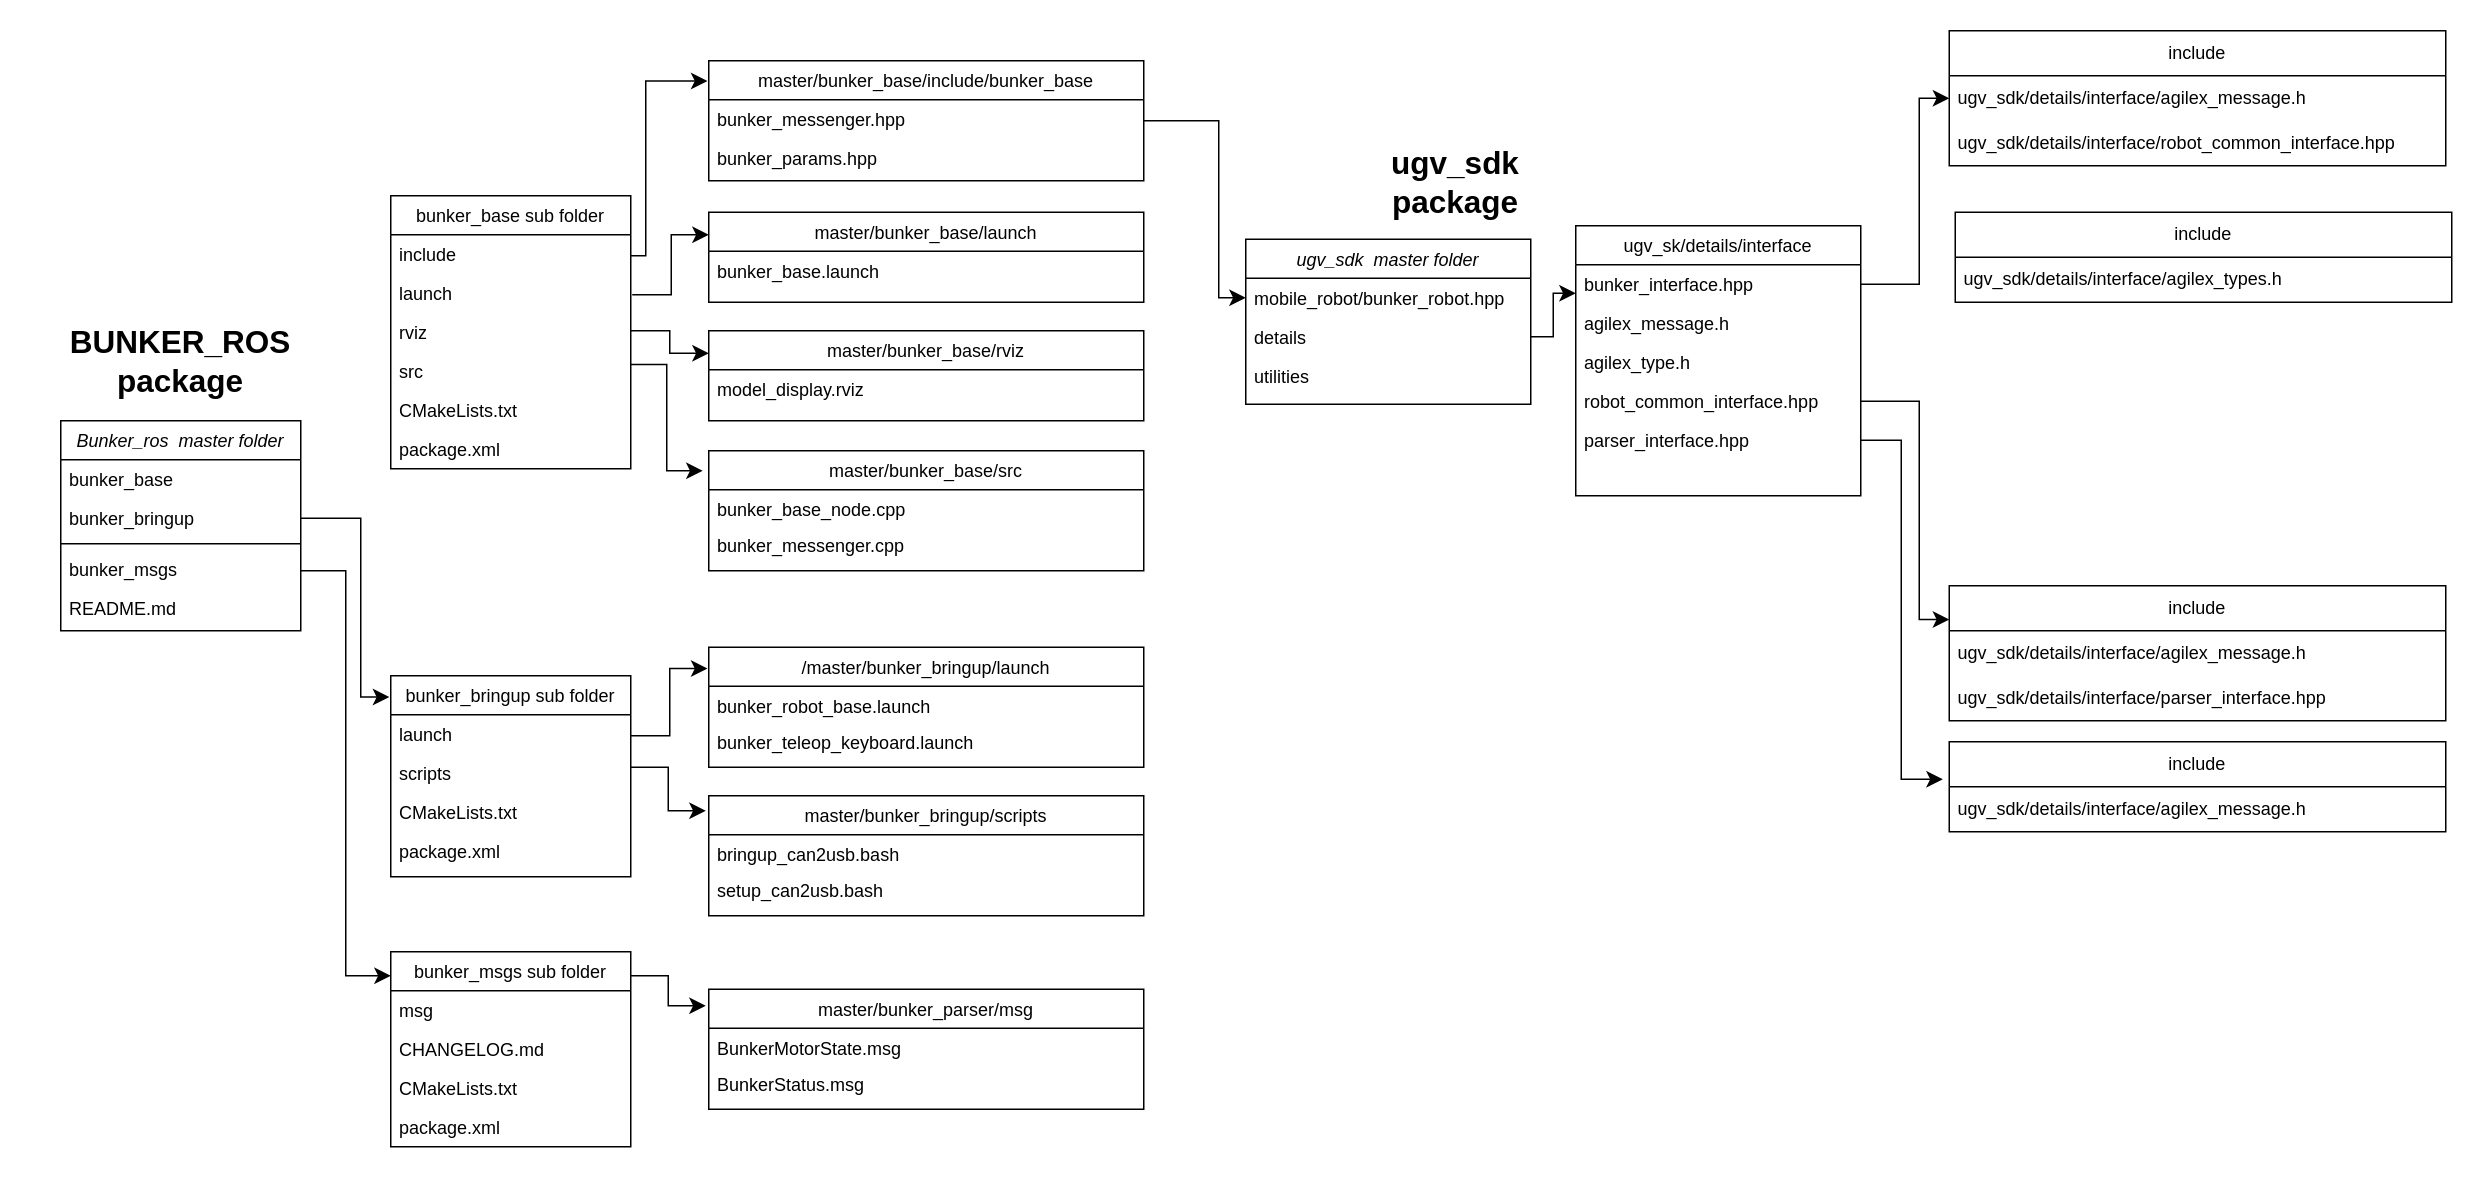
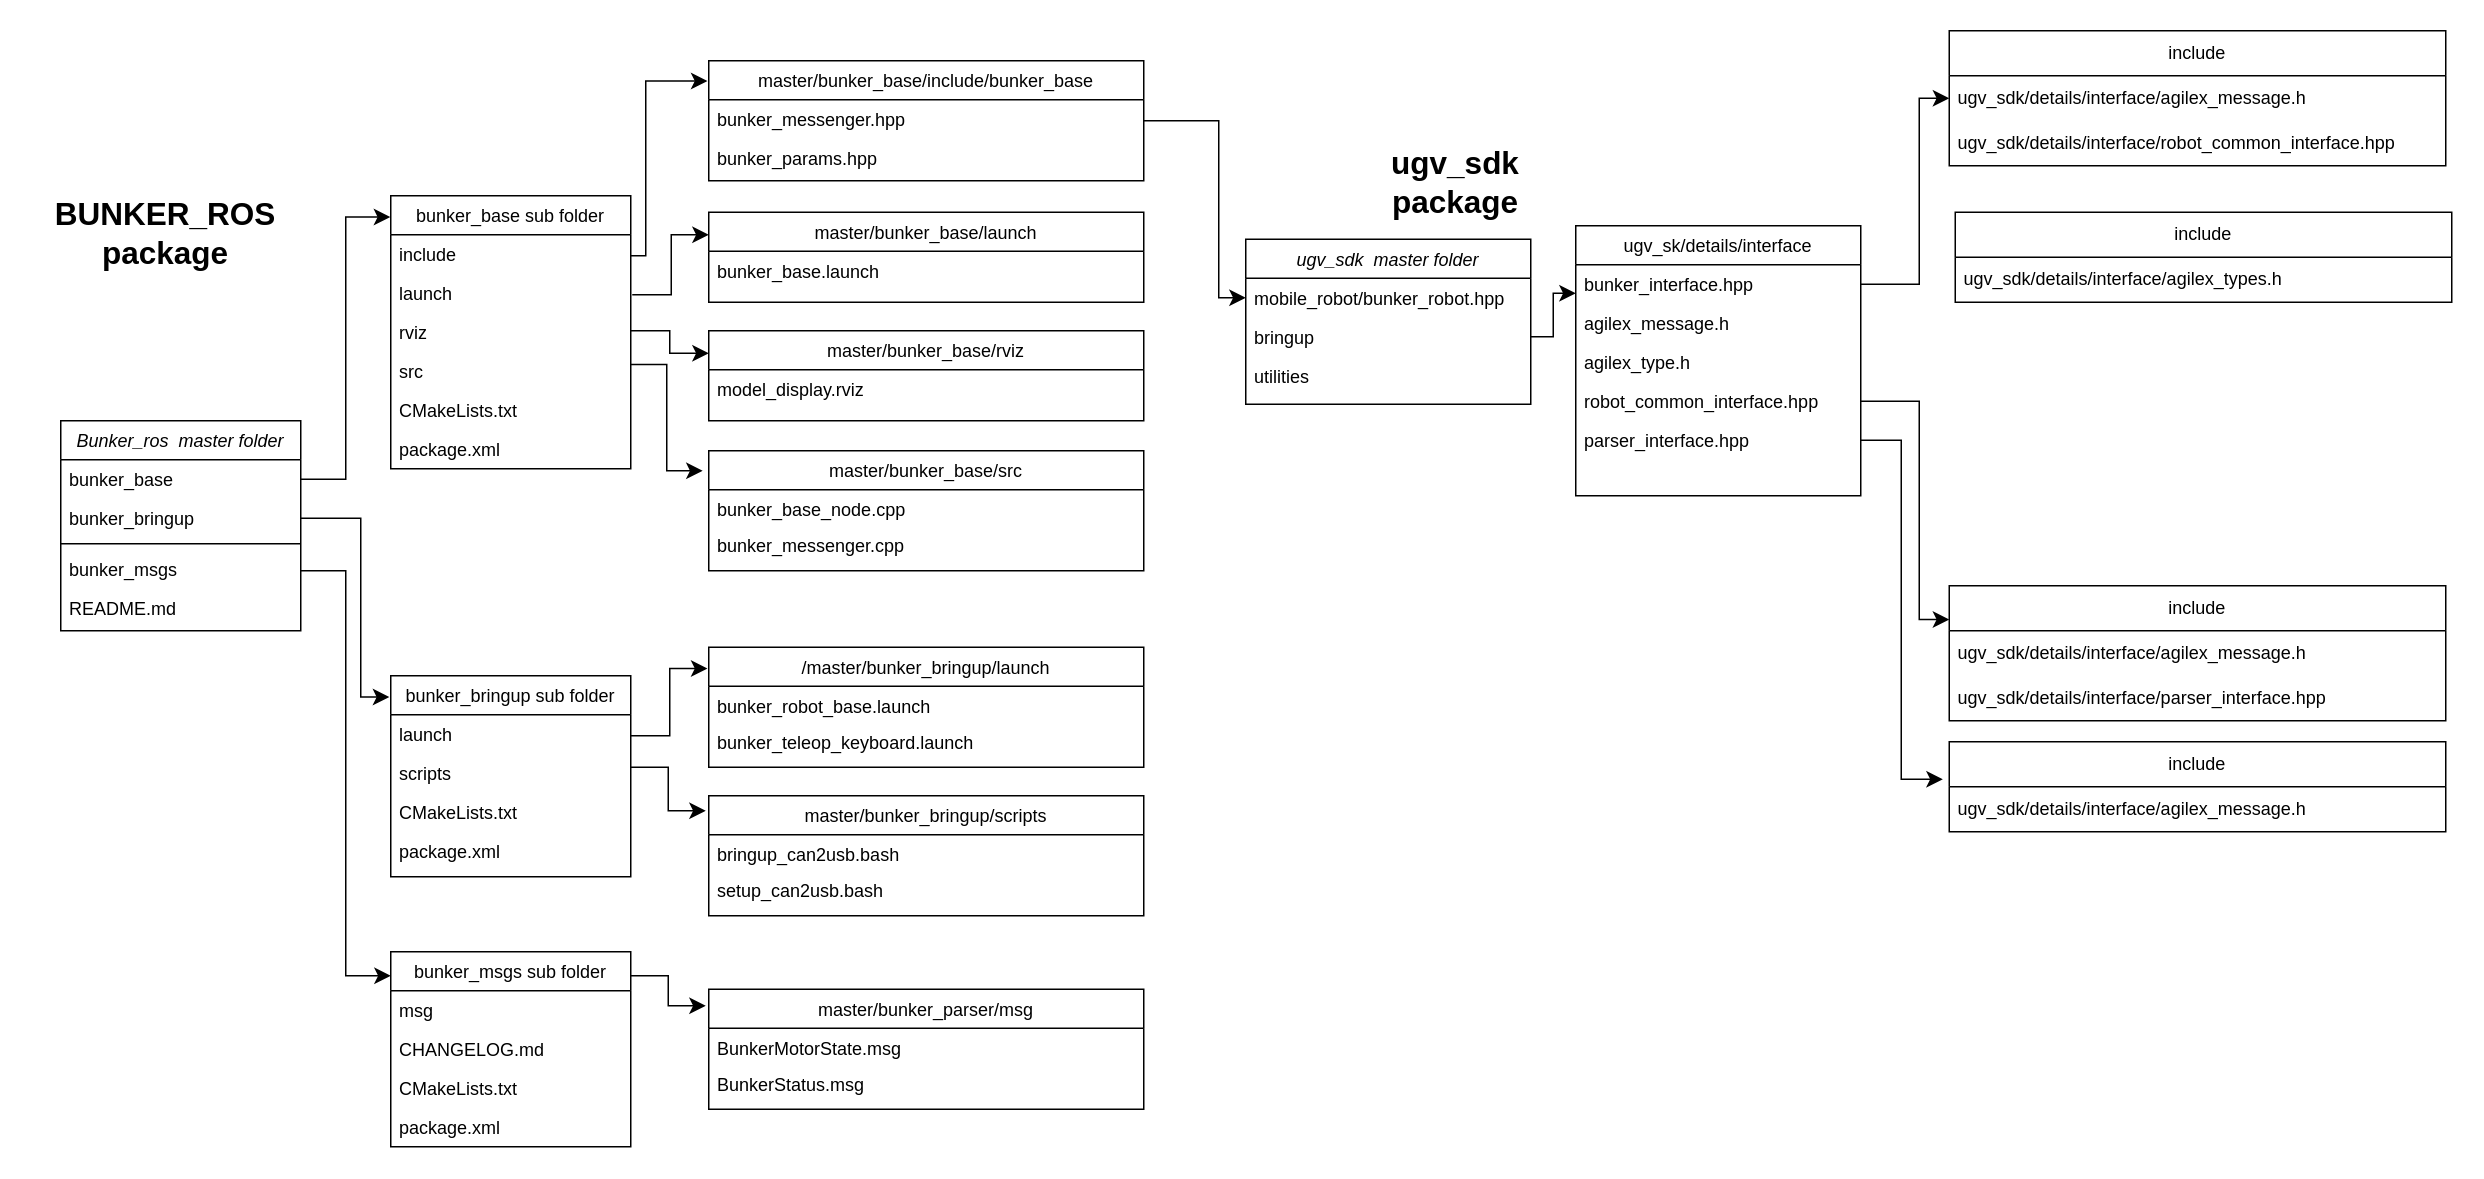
- <mxCell id="57" value="details" style="text;align=left;verticalAlign=top;spacingLeft=4;spacingRight=4;overflow=hidden;rotatable=0;points=[[0,0.5],[1,0.5]];portConstraint=eastwest;rounded=0;shadow=0;html=0;" vertex="1" parent="55"><mxGeometry y="52" width="190" height="26" as="geometry" /></mxCell>
+ <mxCell id="57" value="bringup" style="text;align=left;verticalAlign=top;spacingLeft=4;spacingRight=4;overflow=hidden;rotatable=0;points=[[0,0.5],[1,0.5]];portConstraint=eastwest;rounded=0;shadow=0;html=0;" vertex="1" parent="55"><mxGeometry y="52" width="190" height="26" as="geometry" /></mxCell>
+ <mxCell id="45" value="" style="edgeStyle=elbowEdgeStyle;elbow=horizontal;endArrow=classic;html=1;curved=0;rounded=0;endSize=8;startSize=8;fontSize=12;exitX=1;exitY=0.5;exitDx=0;exitDy=0;entryX=-0.002;entryY=0.078;entryDx=0;entryDy=0;entryPerimeter=0;" parent="1" source="3" target="8" edge="1"><mxGeometry width="50" height="50" relative="1" as="geometry"><mxPoint x="210" y="319" as="sourcePoint" /><mxPoint x="260" y="269" as="targetPoint" /></mxGeometry></mxCell>
- <mxCell id="44" value="&lt;b&gt;&lt;font style=&quot;font-size: 21px;&quot;&gt;BUNKER_ROS package&lt;/font&gt;&lt;/b&gt;" style="text;strokeColor=none;fillColor=none;html=1;align=center;verticalAlign=middle;whiteSpace=wrap;rounded=0;fontSize=16;" parent="1" vertex="1"><mxGeometry x="20" y="210" width="200" height="59" as="geometry" /></mxCell>
+ <mxCell id="44" value="&lt;b&gt;&lt;font style=&quot;font-size: 21px;&quot;&gt;BUNKER_ROS package&lt;/font&gt;&lt;/b&gt;" style="text;strokeColor=none;fillColor=none;html=1;align=center;verticalAlign=middle;whiteSpace=wrap;rounded=0;fontSize=16;" parent="1" vertex="1"><mxGeometry x="10" y="125" width="200" height="59" as="geometry" /></mxCell>
